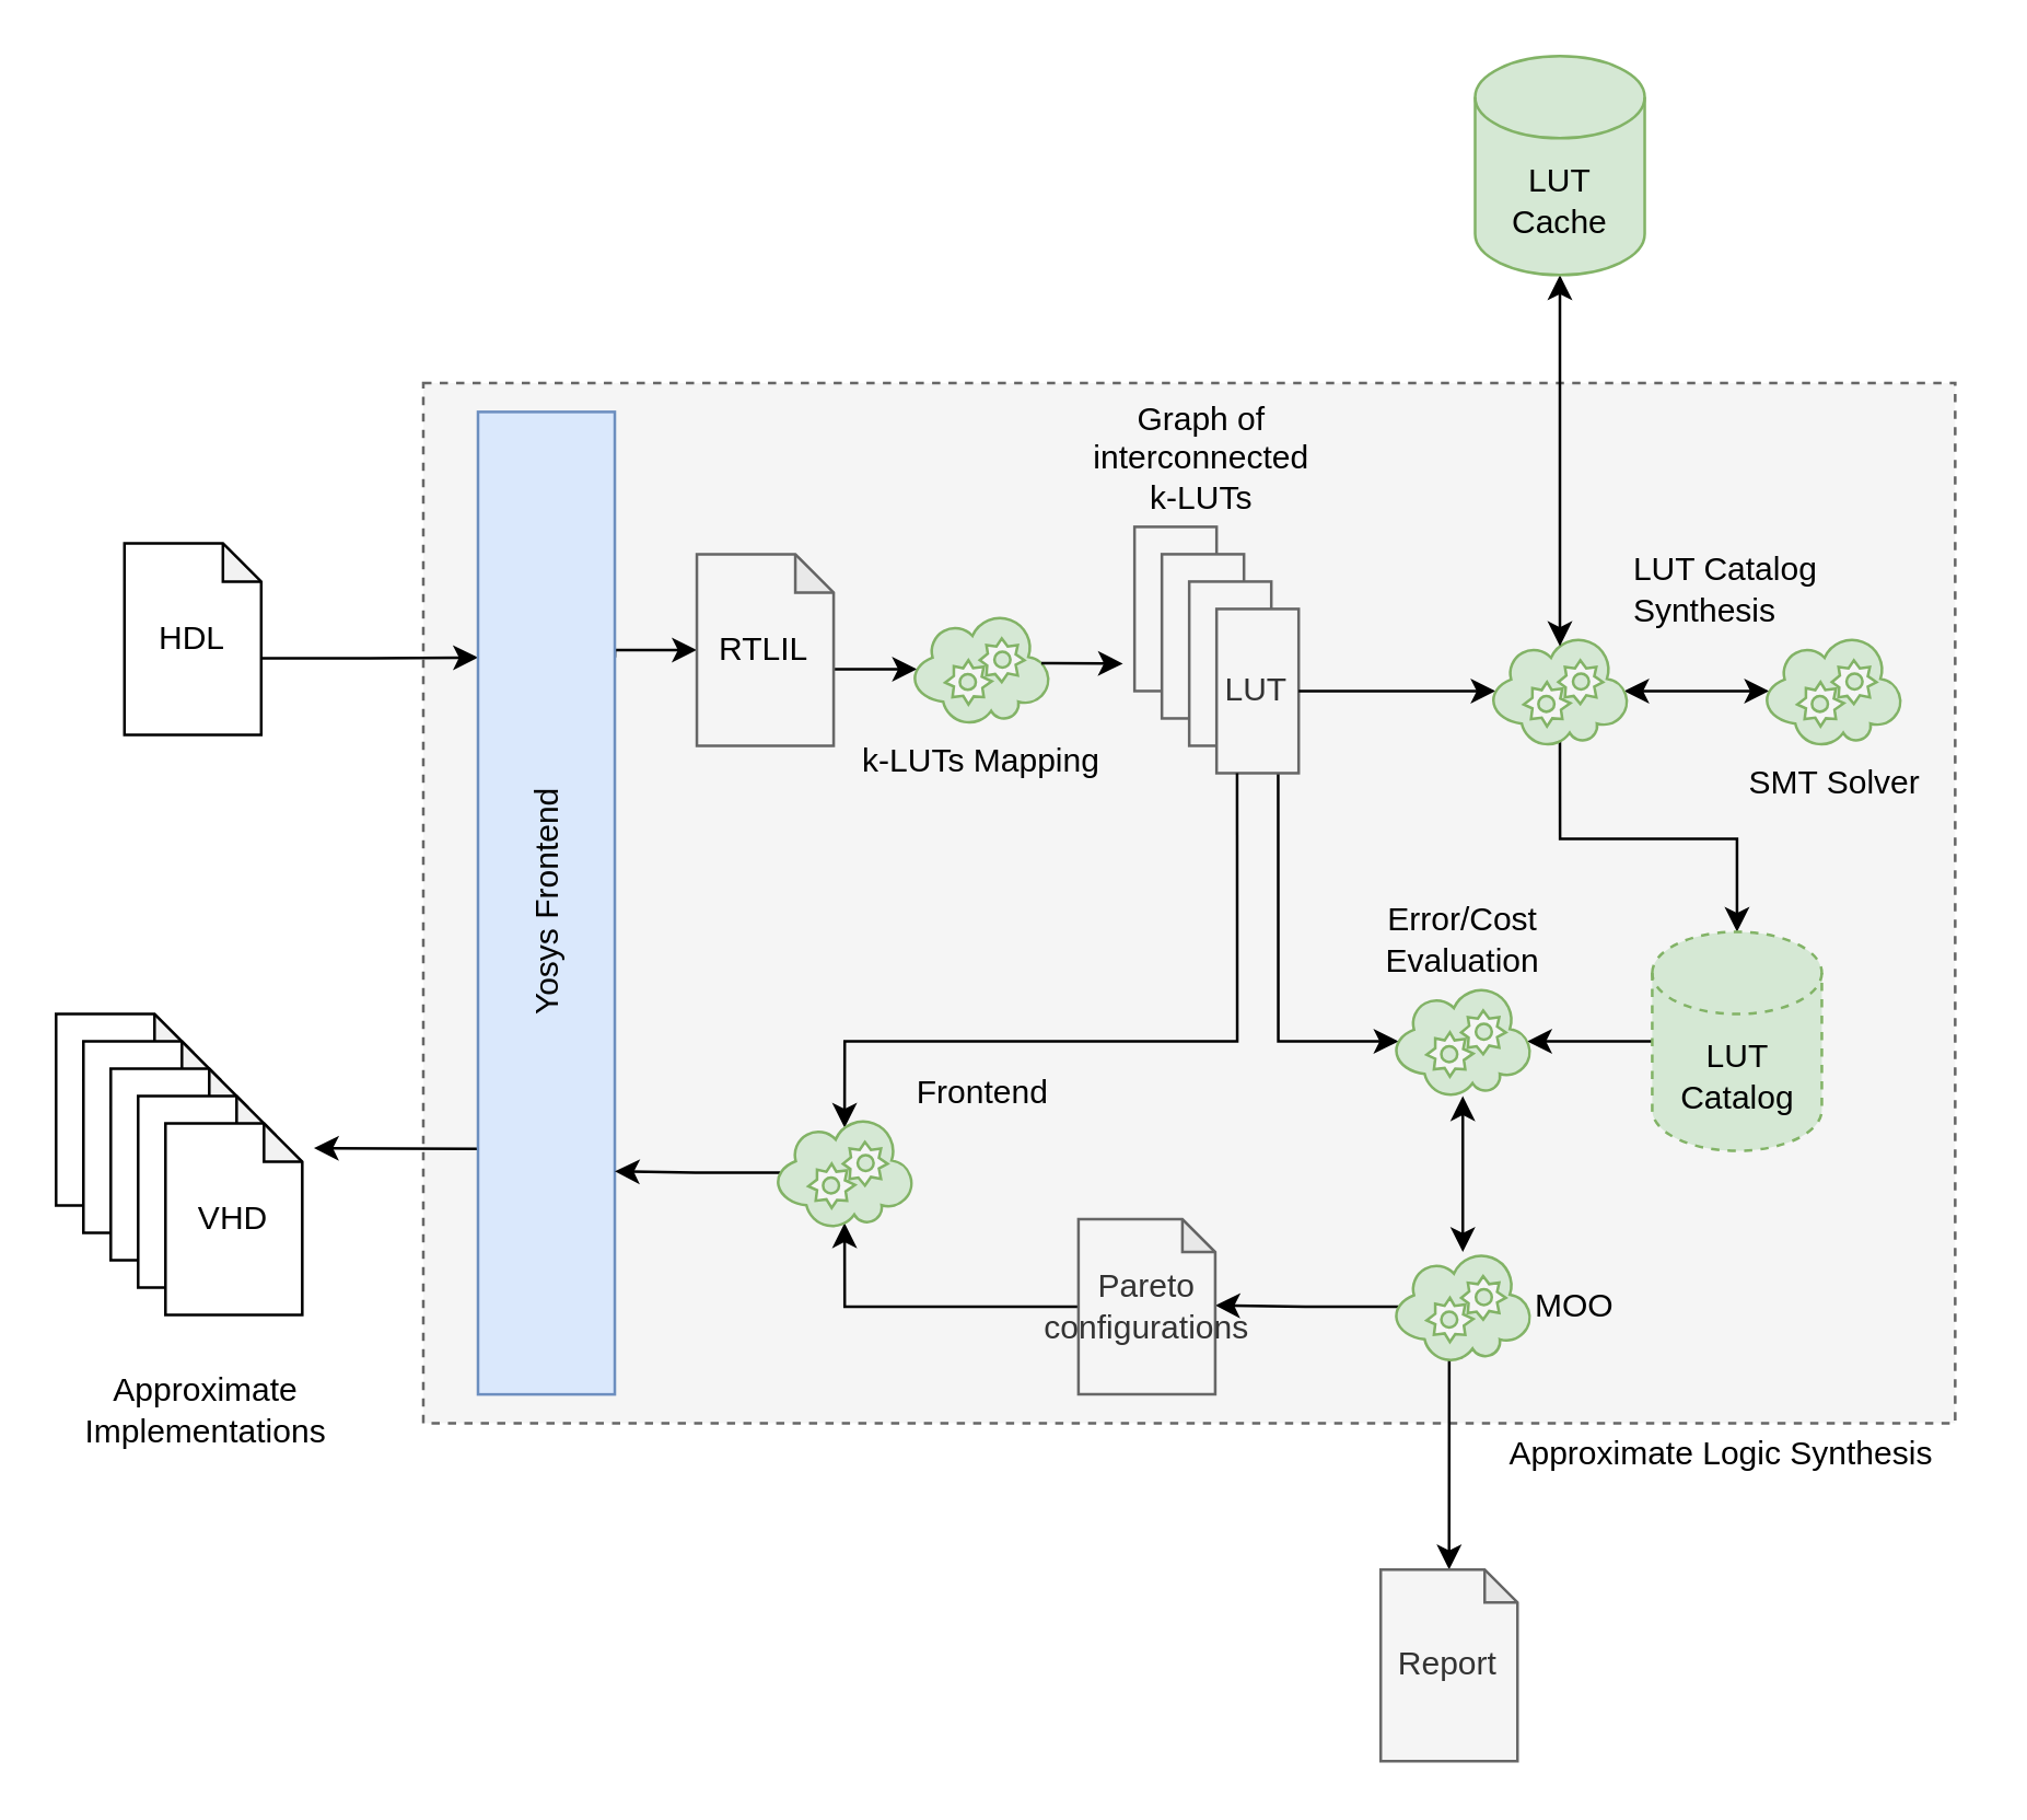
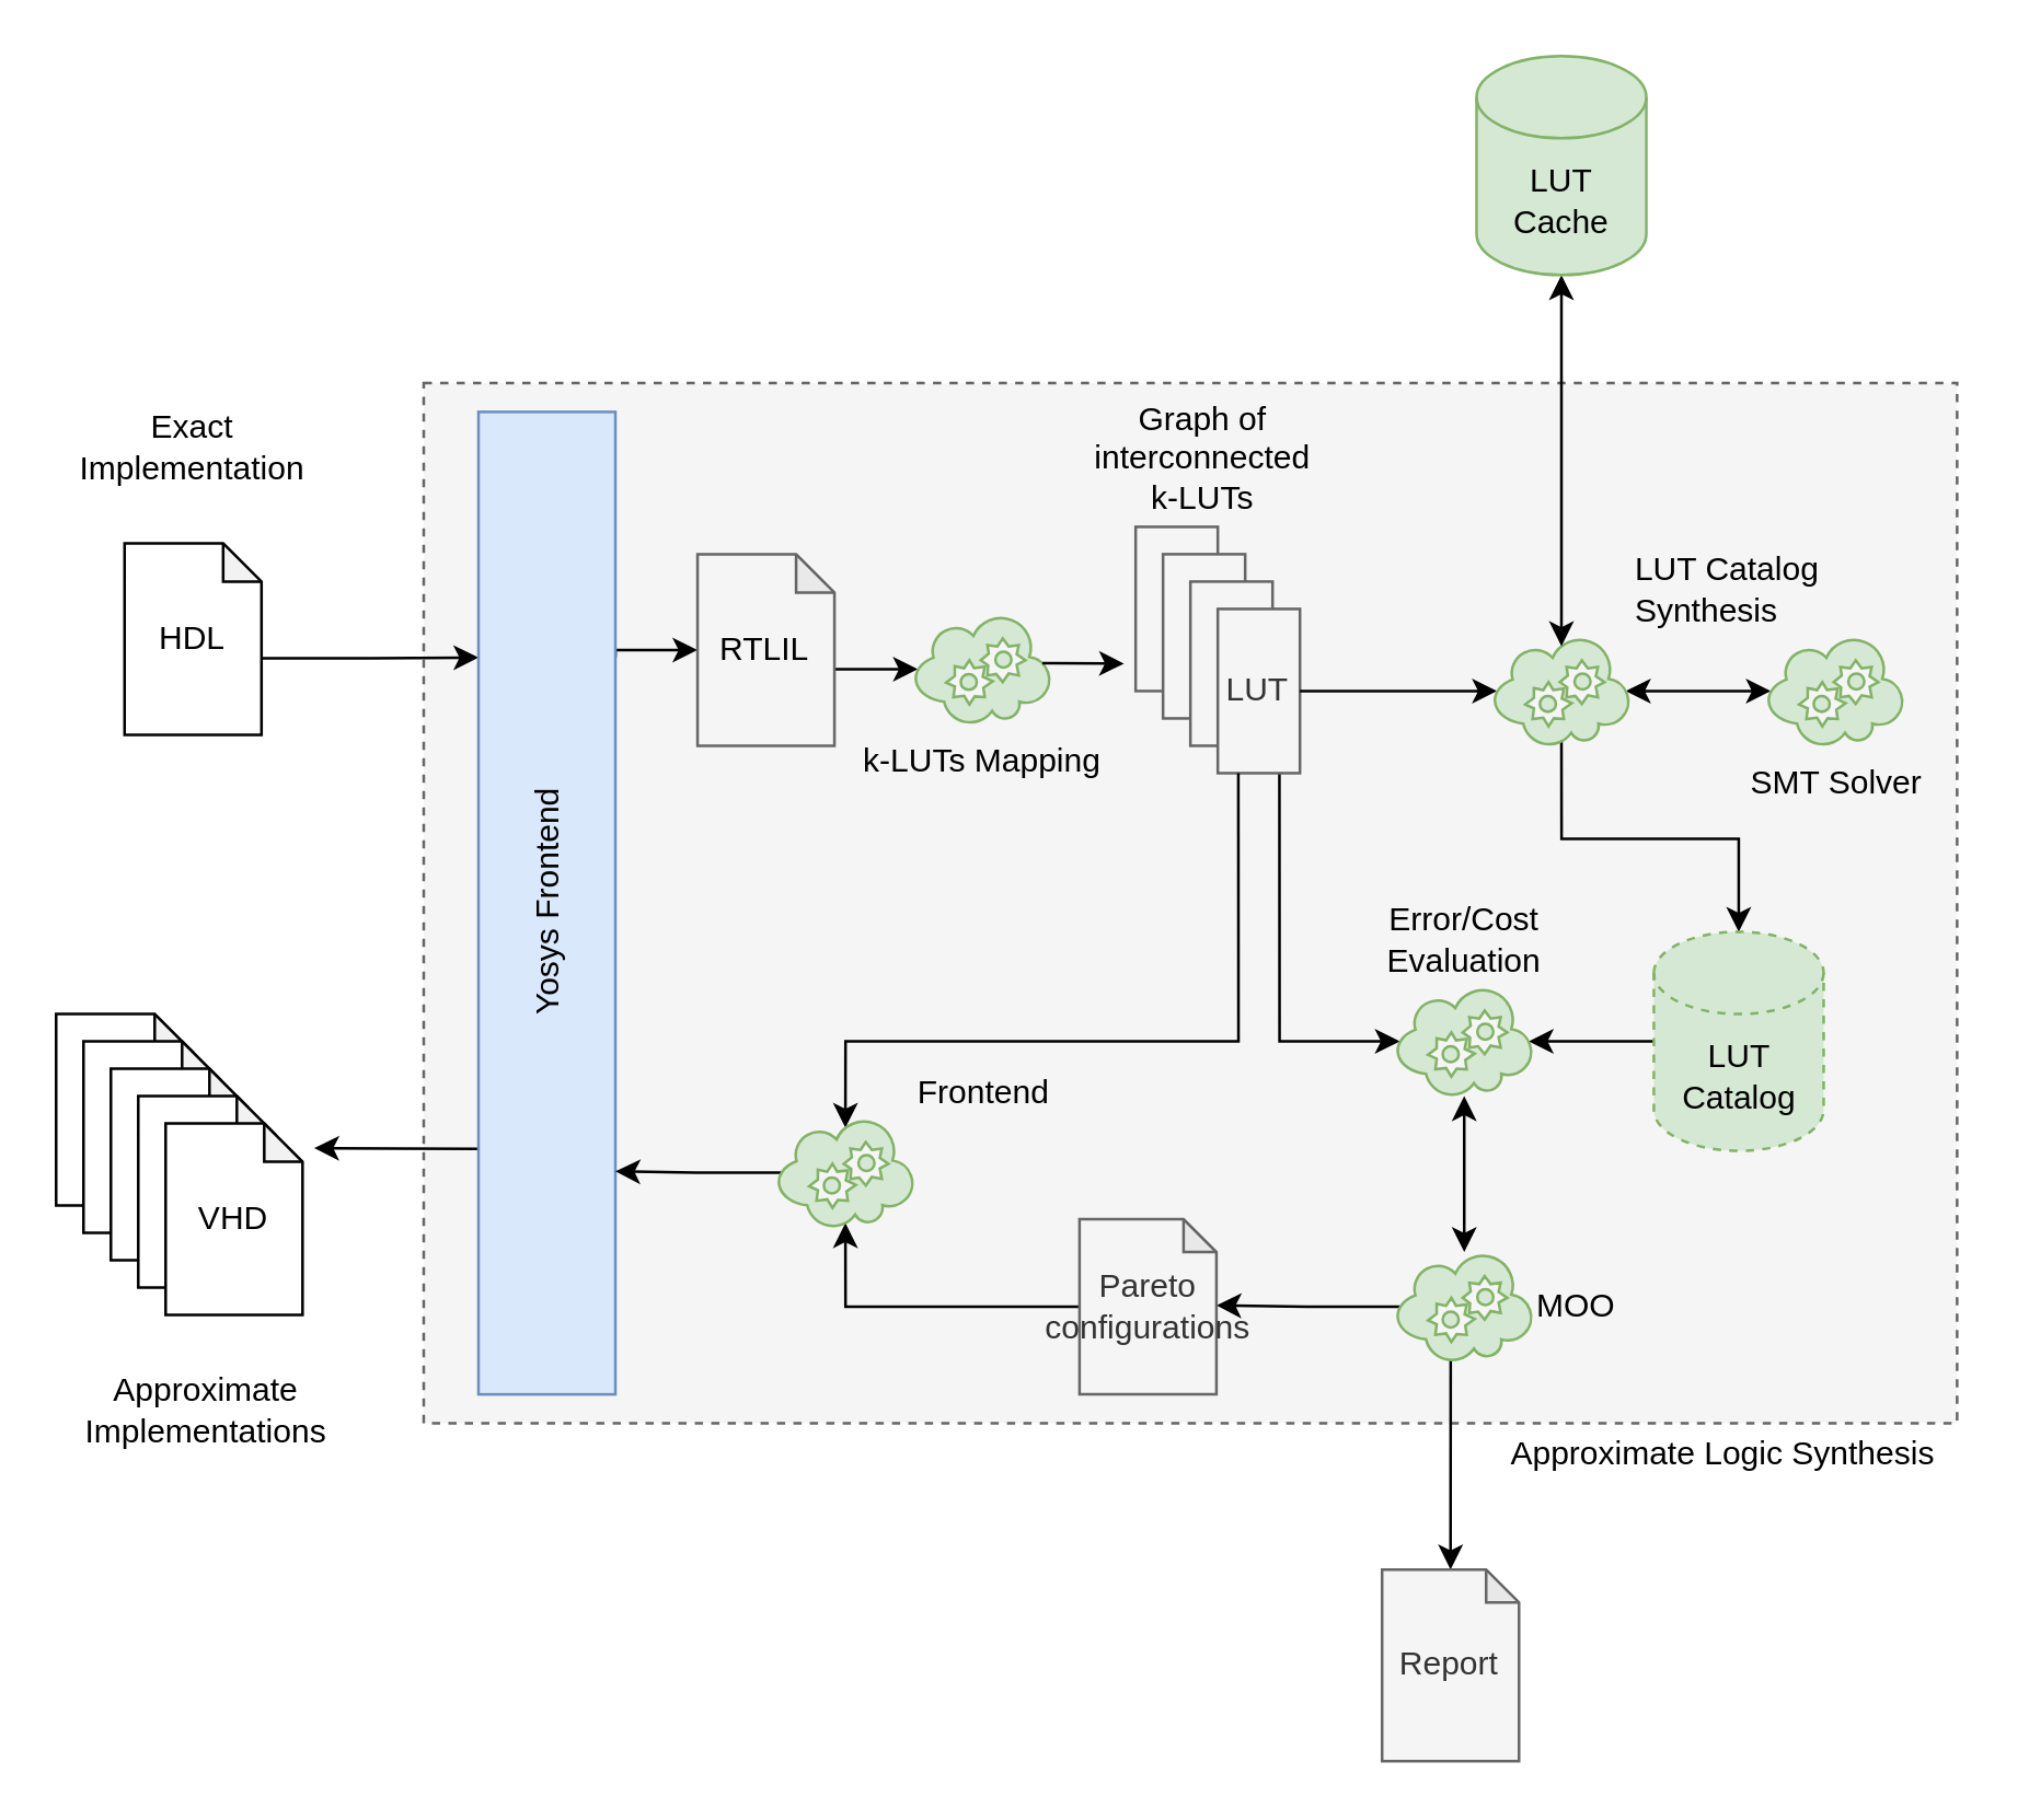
+ <mxCell id="44" value="Exact Implementation" style="text;html=1;strokeColor=none;fillColor=none;align=center;verticalAlign=middle;whiteSpace=wrap;rounded=0;dashed=1;fontColor=#000000;" vertex="1" parent="1"><mxGeometry x="25" y="128" width="90" height="70" as="geometry" /></mxCell>
